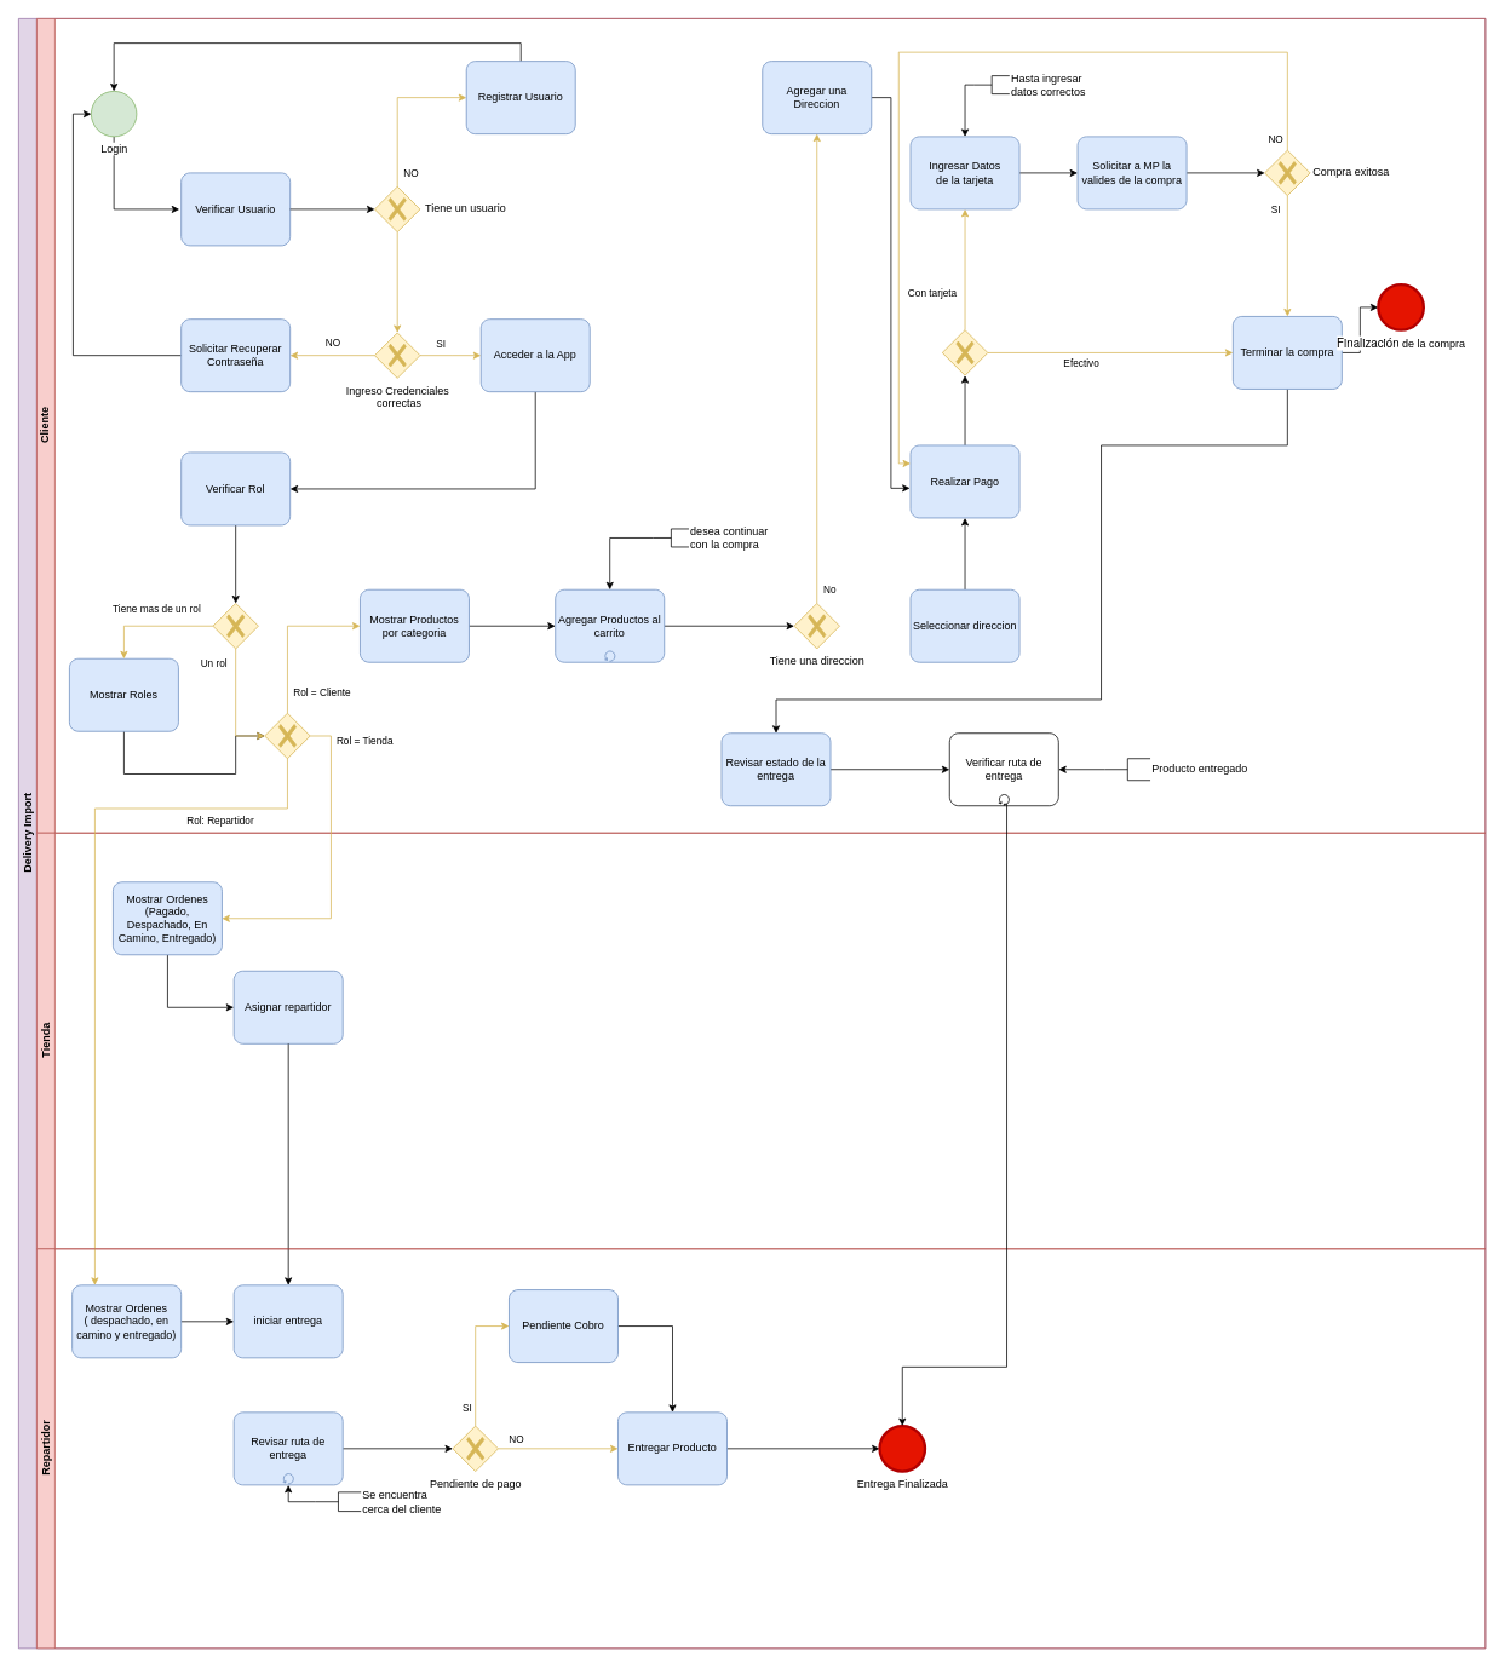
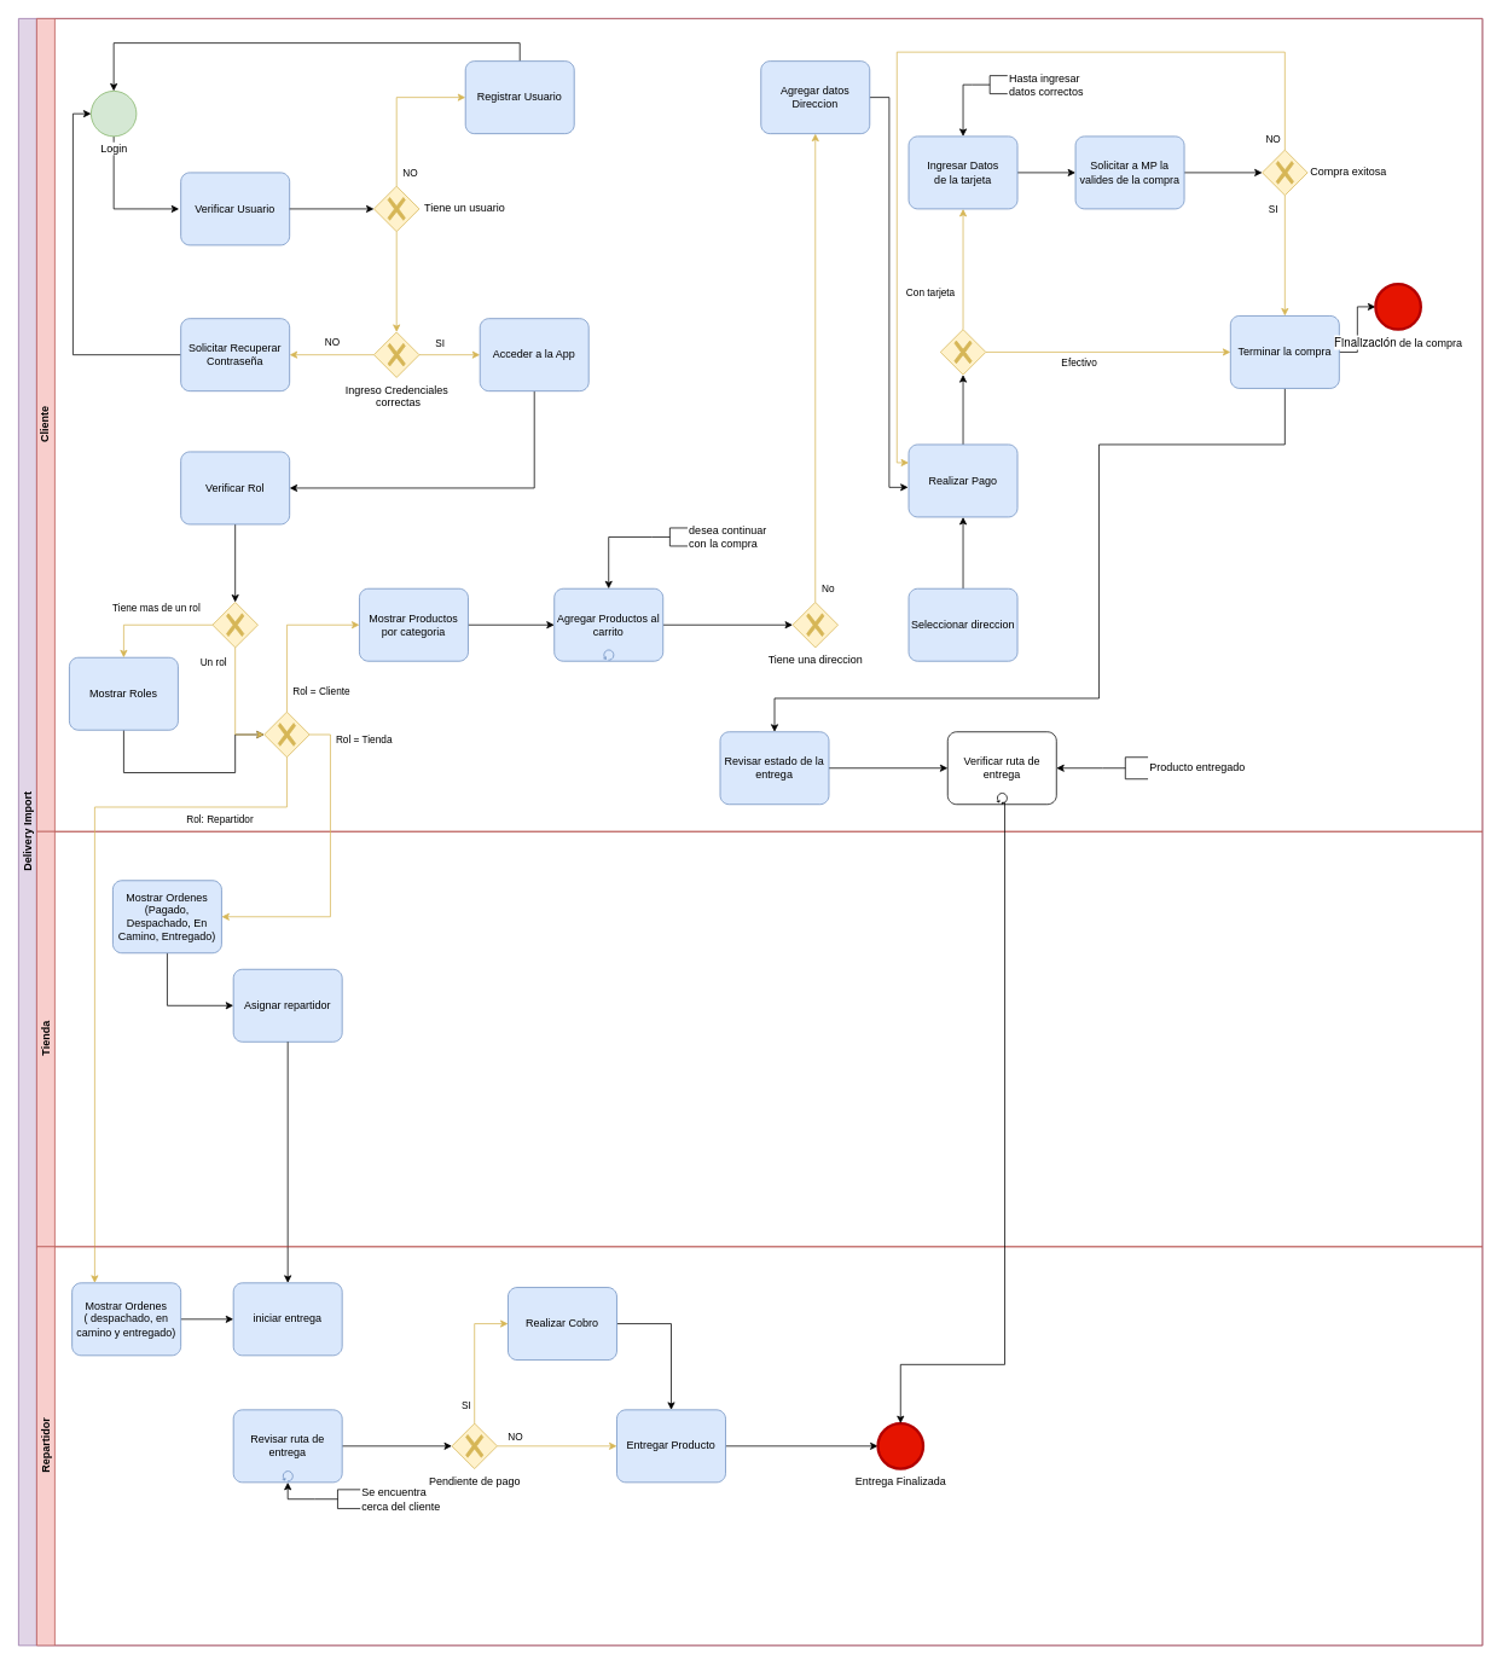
- <mxCell id="35" value="Agregar una Direccion" style="points=[[0.25,0,0],[0.5,0,0],[0.75,0,0],[1,0.25,0],[1,0.5,0],[1,0.75,0],[0.75,1,0],[0.5,1,0],[0.25,1,0],[0,0.75,0],[0,0.5,0],[0,0.25,0]];shape=mxgraph.bpmn.task;whiteSpace=wrap;rectStyle=rounded;size=10;taskMarker=abstract;strokeColor=#6c8ebf;fillColor=#dae8fc;" vertex="1" parent="3"><mxGeometry x="799" y="47" width="120" height="80" as="geometry" /></mxCell>
+ <mxCell id="35" value="Agregar datos Direccion" style="points=[[0.25,0,0],[0.5,0,0],[0.75,0,0],[1,0.25,0],[1,0.5,0],[1,0.75,0],[0.75,1,0],[0.5,1,0],[0.25,1,0],[0,0.75,0],[0,0.5,0],[0,0.25,0]];shape=mxgraph.bpmn.task;whiteSpace=wrap;rectStyle=rounded;size=10;taskMarker=abstract;strokeColor=#6c8ebf;fillColor=#dae8fc;" vertex="1" parent="3"><mxGeometry x="799" y="47" width="120" height="80" as="geometry" /></mxCell>
- <mxCell id="98" value="Pendiente Cobro" style="points=[[0.25,0,0],[0.5,0,0],[0.75,0,0],[1,0.25,0],[1,0.5,0],[1,0.75,0],[0.75,1,0],[0.5,1,0],[0.25,1,0],[0,0.75,0],[0,0.5,0],[0,0.25,0]];shape=mxgraph.bpmn.task;whiteSpace=wrap;rectStyle=rounded;size=10;taskMarker=abstract;strokeColor=#6c8ebf;fillColor=#dae8fc;" vertex="1" parent="82"><mxGeometry x="520" y="45" width="120" height="80" as="geometry" /></mxCell>
+ <mxCell id="98" value="Realizar Cobro" style="points=[[0.25,0,0],[0.5,0,0],[0.75,0,0],[1,0.25,0],[1,0.5,0],[1,0.75,0],[0.75,1,0],[0.5,1,0],[0.25,1,0],[0,0.75,0],[0,0.5,0],[0,0.25,0]];shape=mxgraph.bpmn.task;whiteSpace=wrap;rectStyle=rounded;size=10;taskMarker=abstract;strokeColor=#6c8ebf;fillColor=#dae8fc;" vertex="1" parent="82"><mxGeometry x="520" y="45" width="120" height="80" as="geometry" /></mxCell>
